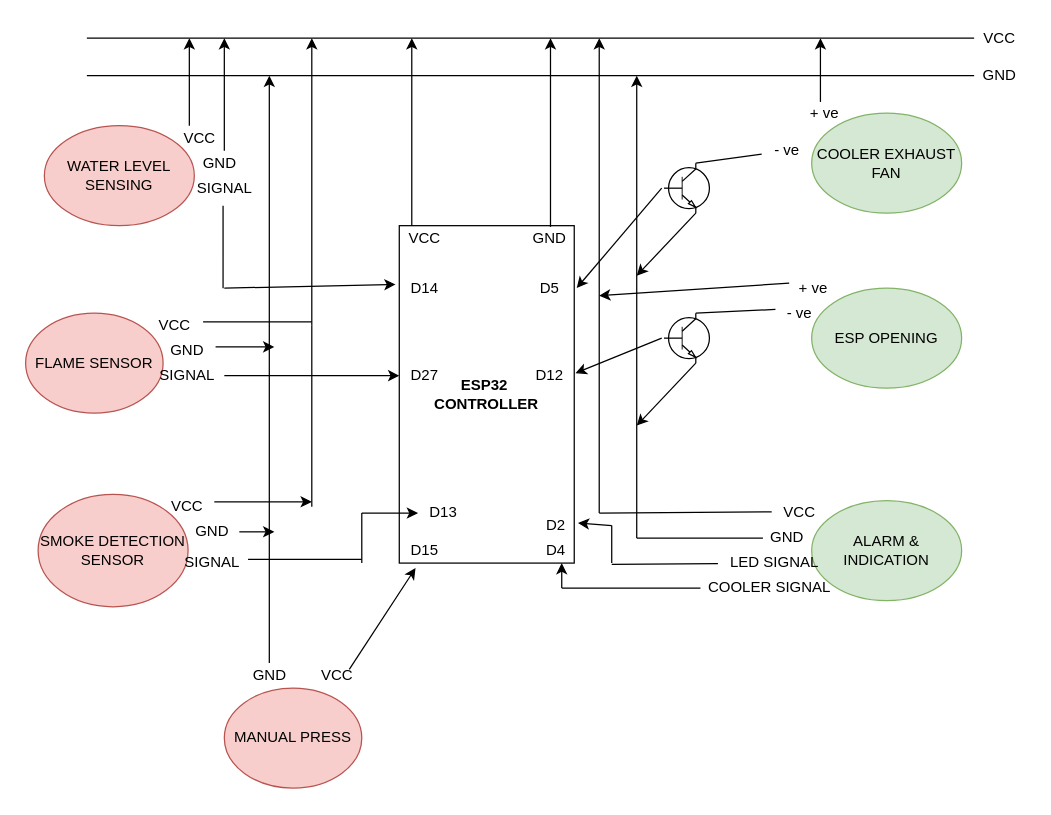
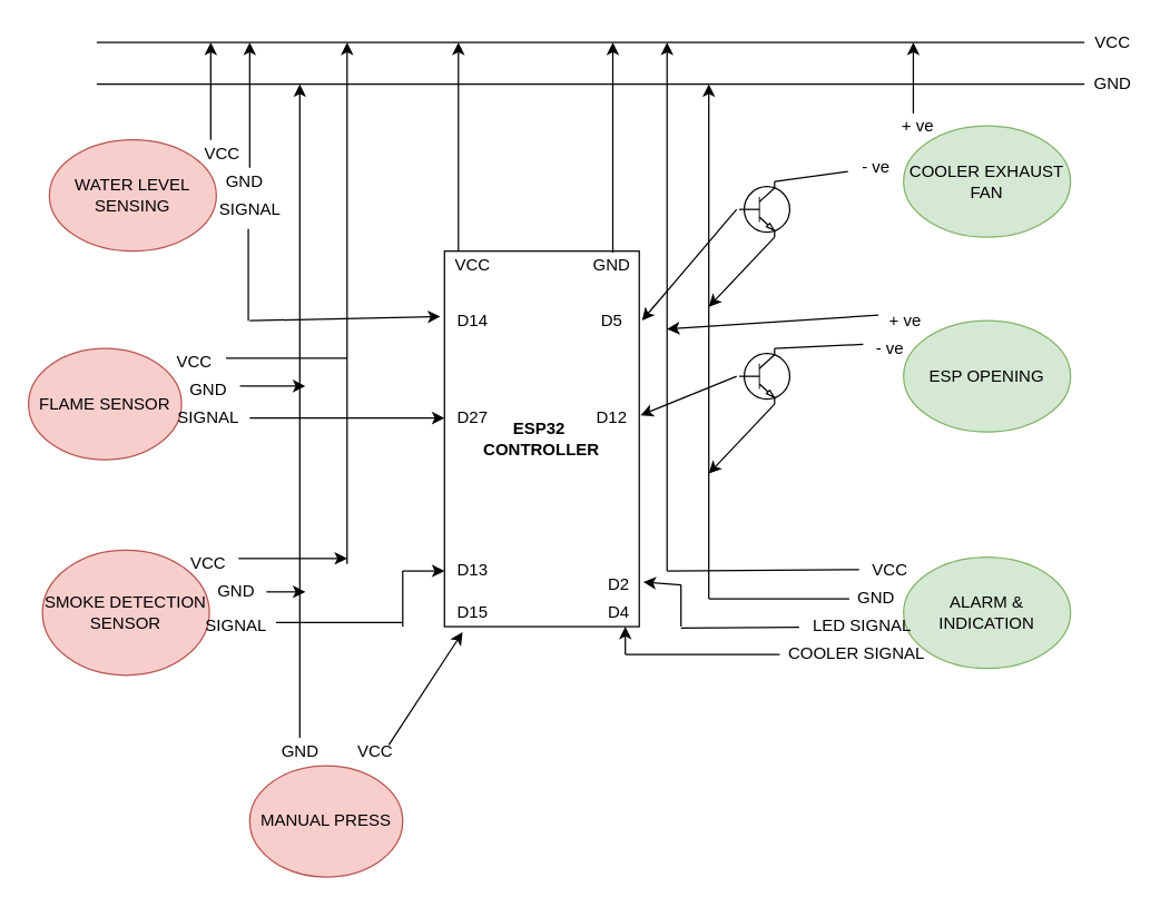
- <mxCell id="13" value="D13" style="text;html=1;align=center;verticalAlign=middle;resizable=0;points=[];autosize=1;" parent="1" vertex="1"><mxGeometry x="334" y="400" width="40" height="20" as="geometry" /></mxCell>
+ <mxCell id="13" value="D13" style="text;html=1;align=center;verticalAlign=middle;resizable=0;points=[];autosize=1;" parent="1" vertex="1"><mxGeometry x="319" y="400" width="40" height="20" as="geometry" /></mxCell>
